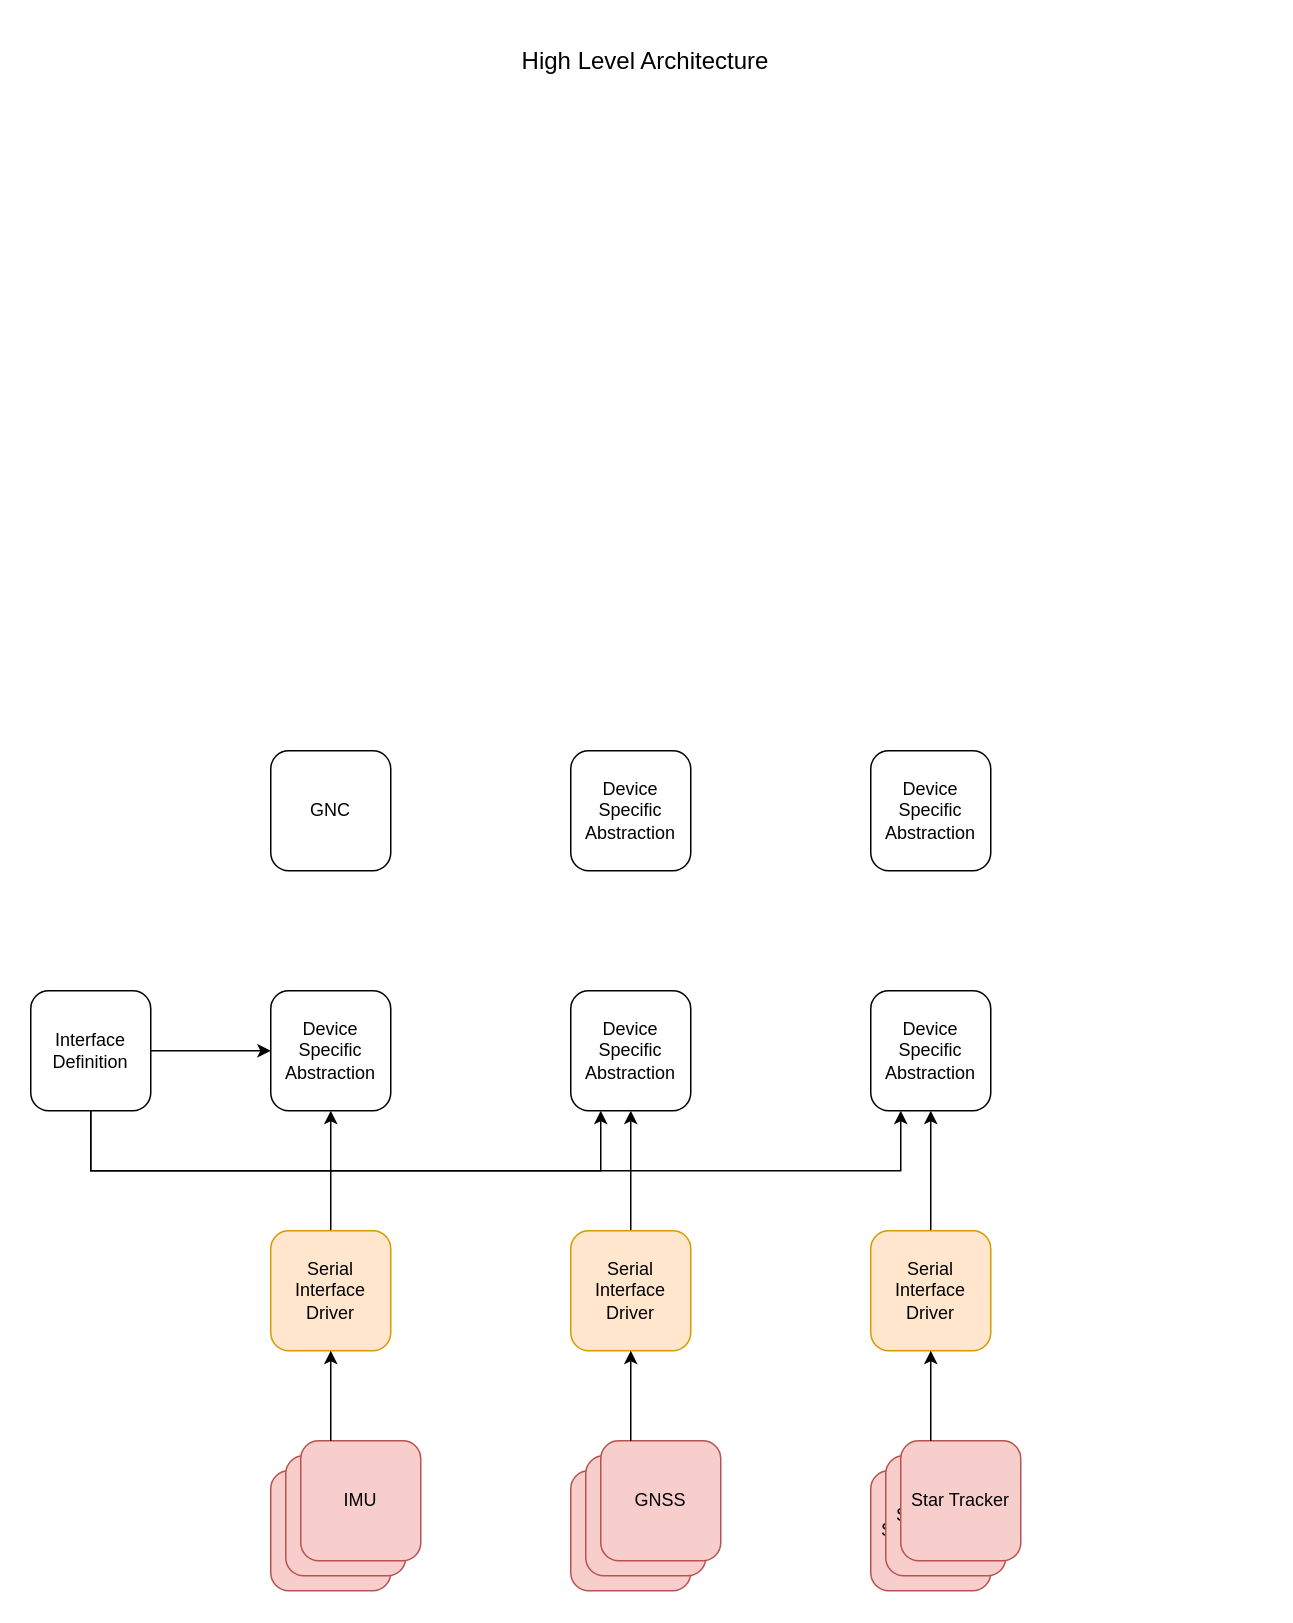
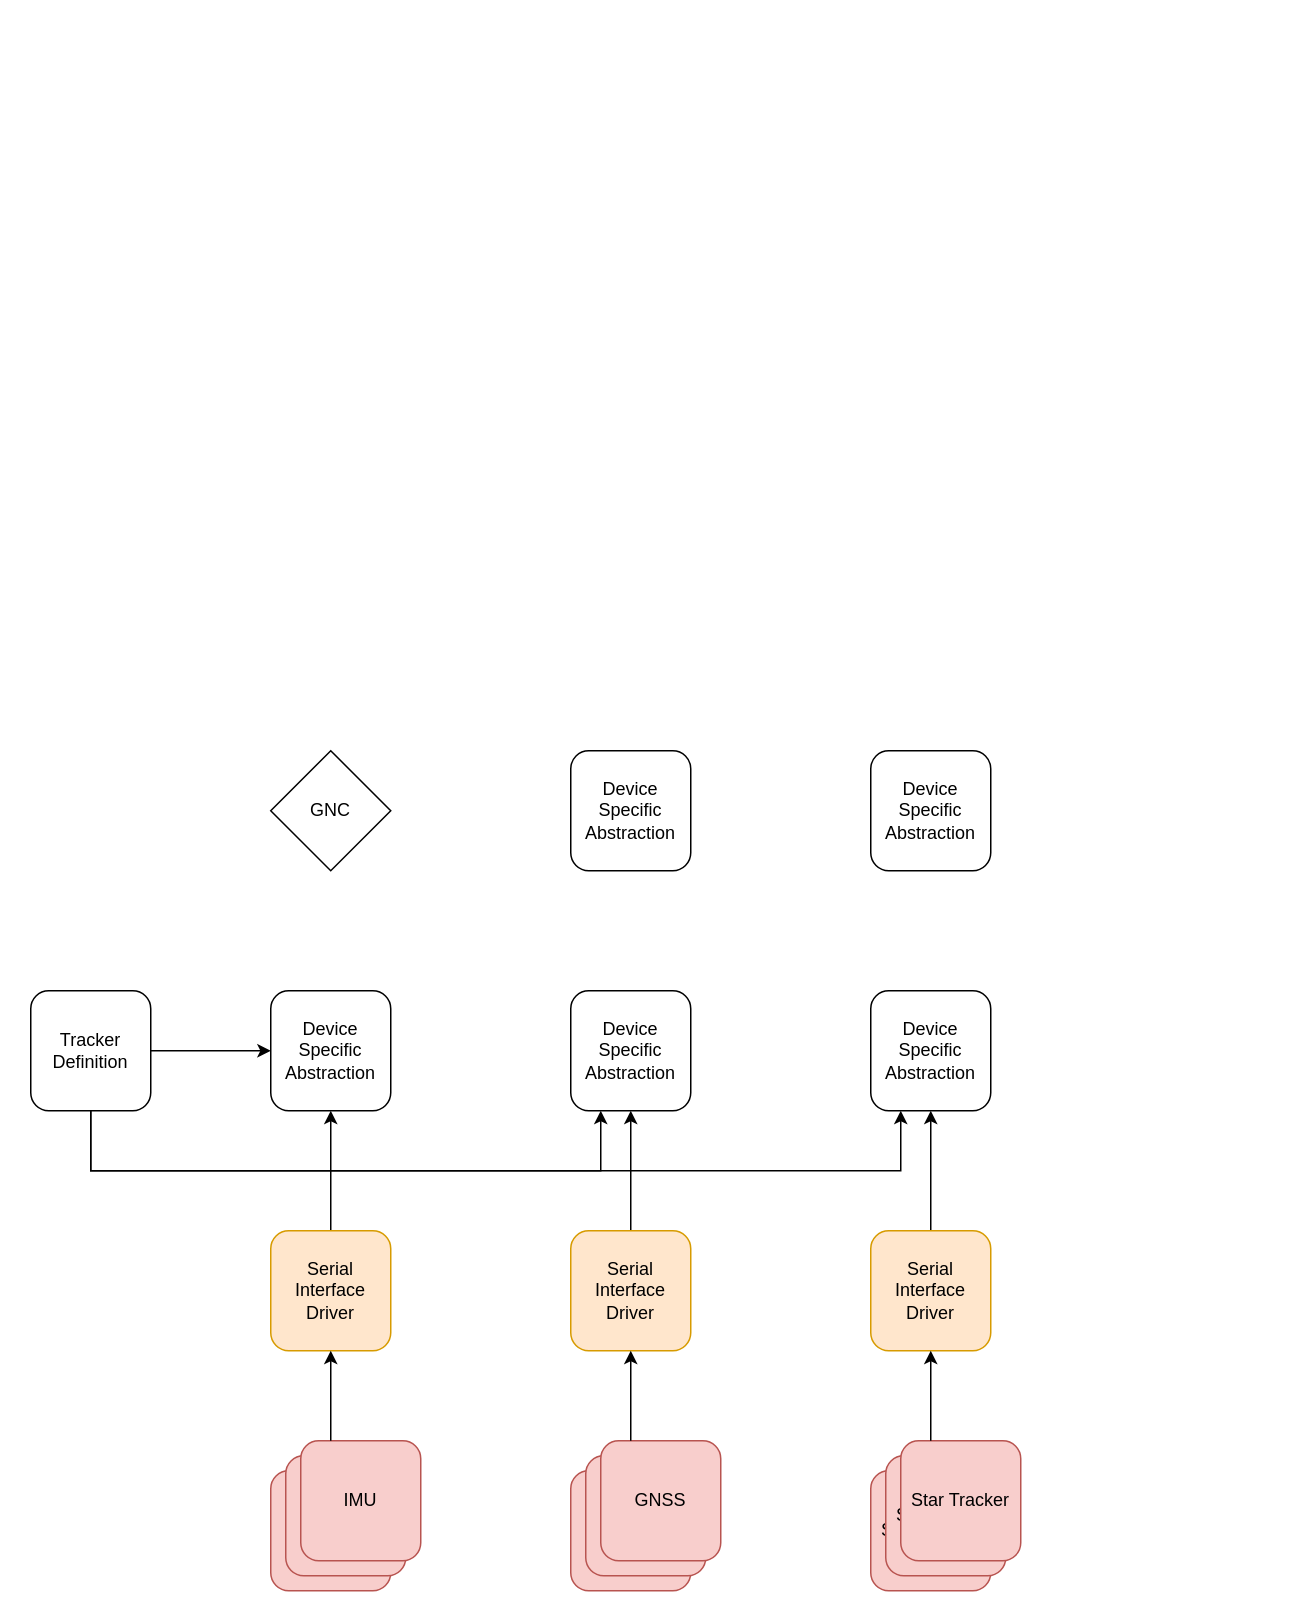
- <mxCell id="2" value="&lt;font style=&quot;font-size: 16px&quot;&gt;High Level Architecture&lt;/font&gt;" style="text;html=1;strokeColor=none;fillColor=none;align=center;verticalAlign=middle;whiteSpace=wrap;rounded=0;" vertex="1" parent="1"><mxGeometry width="820" height="40" as="geometry" x="20" y="20" /></mxCell>
- <mxCell id="31" value="GNC" style="rounded=1;whiteSpace=wrap;html=1;" vertex="1" parent="1"><mxGeometry x="180" y="500" width="80" height="80" as="geometry" /></mxCell>
+ <mxCell id="31" value="GNC" style="rhombus;whiteSpace=wrap;html=1;" vertex="1" parent="1"><mxGeometry x="180" y="500" width="80" height="80" as="geometry" /></mxCell>
- <mxCell id="30" value="Interface&lt;br&gt;Definition" style="rounded=1;whiteSpace=wrap;html=1;" vertex="1" parent="1"><mxGeometry y="660" width="80" height="80" as="geometry" x="20" /></mxCell>
+ <mxCell id="30" value="Tracker&lt;br&gt;Definition" style="rounded=1;whiteSpace=wrap;html=1;" vertex="1" parent="1"><mxGeometry y="660" width="80" height="80" as="geometry" x="20" /></mxCell>
